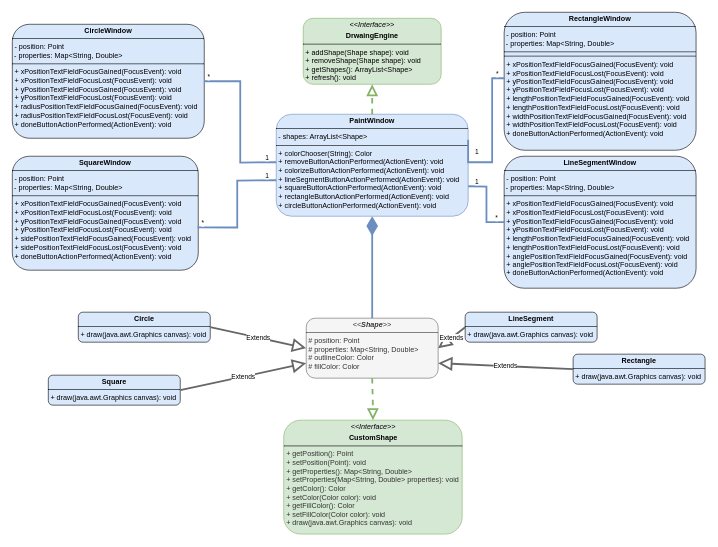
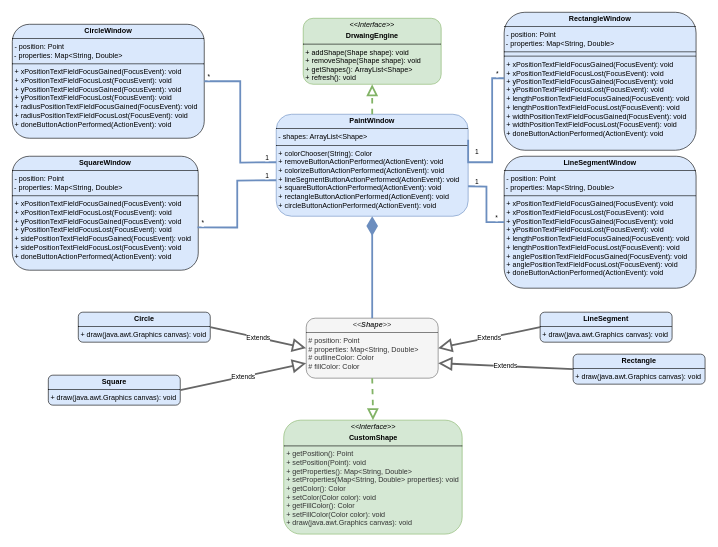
- <mxCell id="2" value="&lt;p style=&quot;margin:0px;margin-top:4px;text-align:center;&quot;&gt;&lt;b&gt;LineSegment&lt;/b&gt;&lt;/p&gt;&lt;hr size=&quot;1&quot; style=&quot;border-style:solid;&quot;&gt;&lt;p style=&quot;margin:0px;margin-left:4px;&quot;&gt;&lt;/p&gt;&lt;p style=&quot;margin:0px;margin-left:4px;&quot;&gt;+ draw(java.awt.Graphics c&lt;span style=&quot;background-color: initial;&quot;&gt;anvas): void&lt;/span&gt;&lt;/p&gt;" style="verticalAlign=top;align=left;overflow=fill;html=1;whiteSpace=wrap;rounded=1;fillColor=#dae8fc;strokeColor=default;gradientColor=none;" parent="1" vertex="1"><mxGeometry x="775" y="520" width="220" height="50" as="geometry" /></mxCell>
+ <mxCell id="2" value="&lt;p style=&quot;margin:0px;margin-top:4px;text-align:center;&quot;&gt;&lt;b&gt;LineSegment&lt;/b&gt;&lt;/p&gt;&lt;hr size=&quot;1&quot; style=&quot;border-style:solid;&quot;&gt;&lt;p style=&quot;margin:0px;margin-left:4px;&quot;&gt;&lt;/p&gt;&lt;p style=&quot;margin:0px;margin-left:4px;&quot;&gt;+ draw(java.awt.Graphics c&lt;span style=&quot;background-color: initial;&quot;&gt;anvas): void&lt;/span&gt;&lt;/p&gt;" style="verticalAlign=top;align=left;overflow=fill;html=1;whiteSpace=wrap;rounded=1;fillColor=#dae8fc;strokeColor=default;gradientColor=none;" parent="1" vertex="1"><mxGeometry x="900" y="520" width="220" height="50" as="geometry" /></mxCell>
